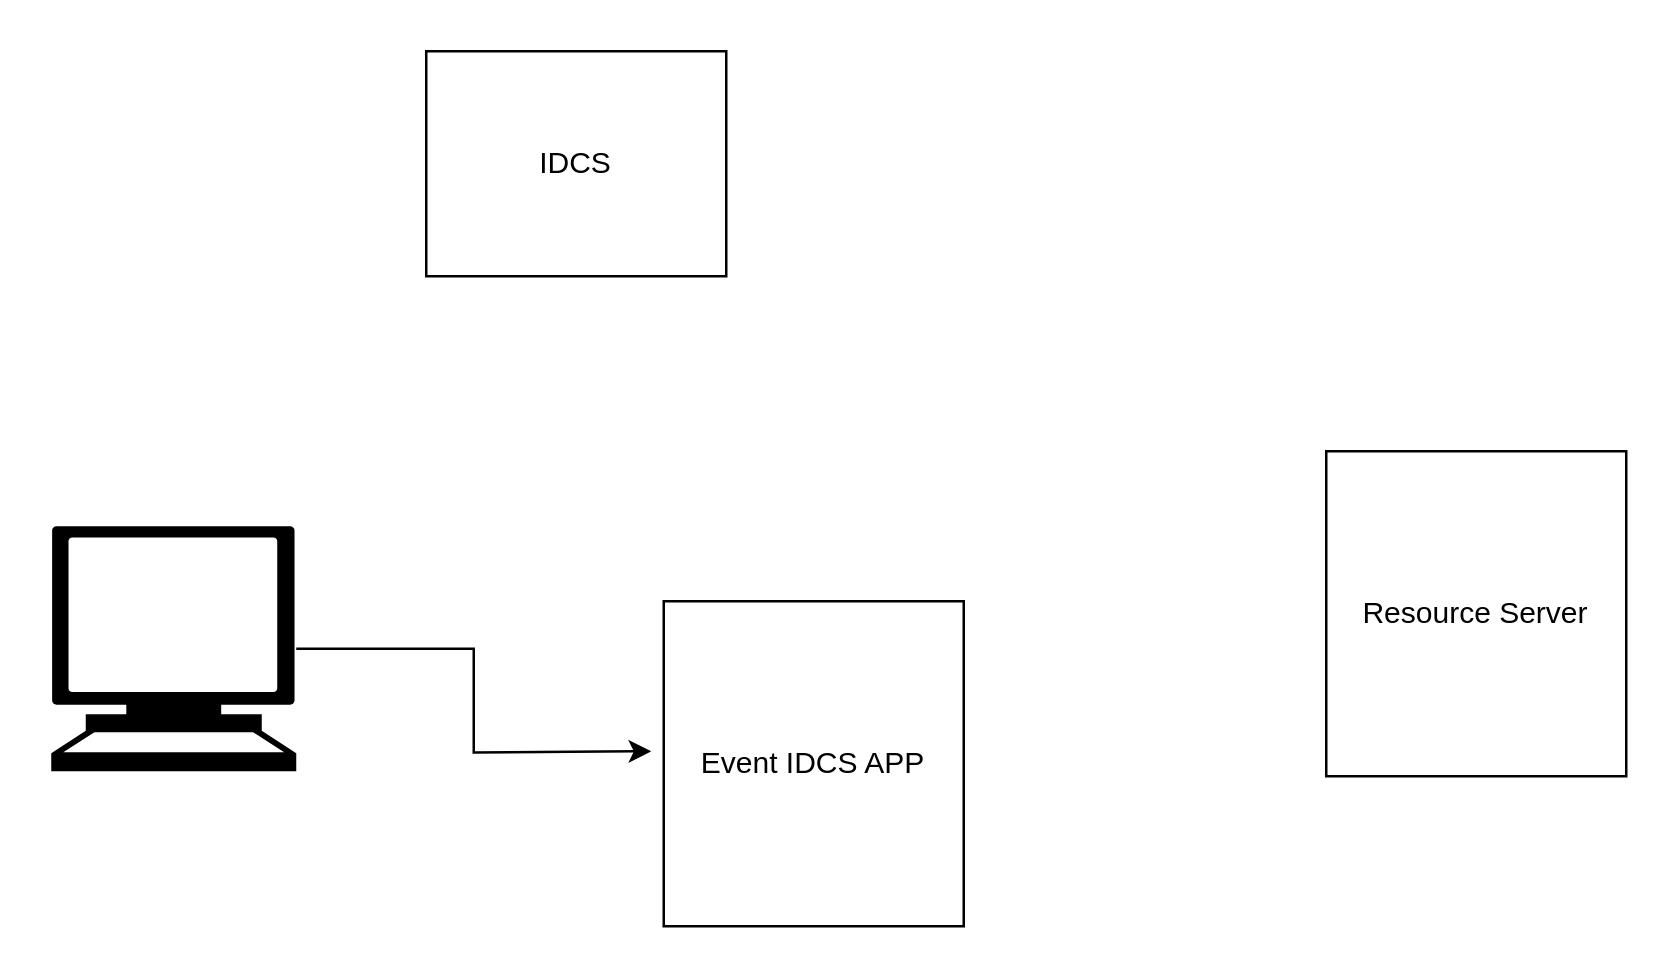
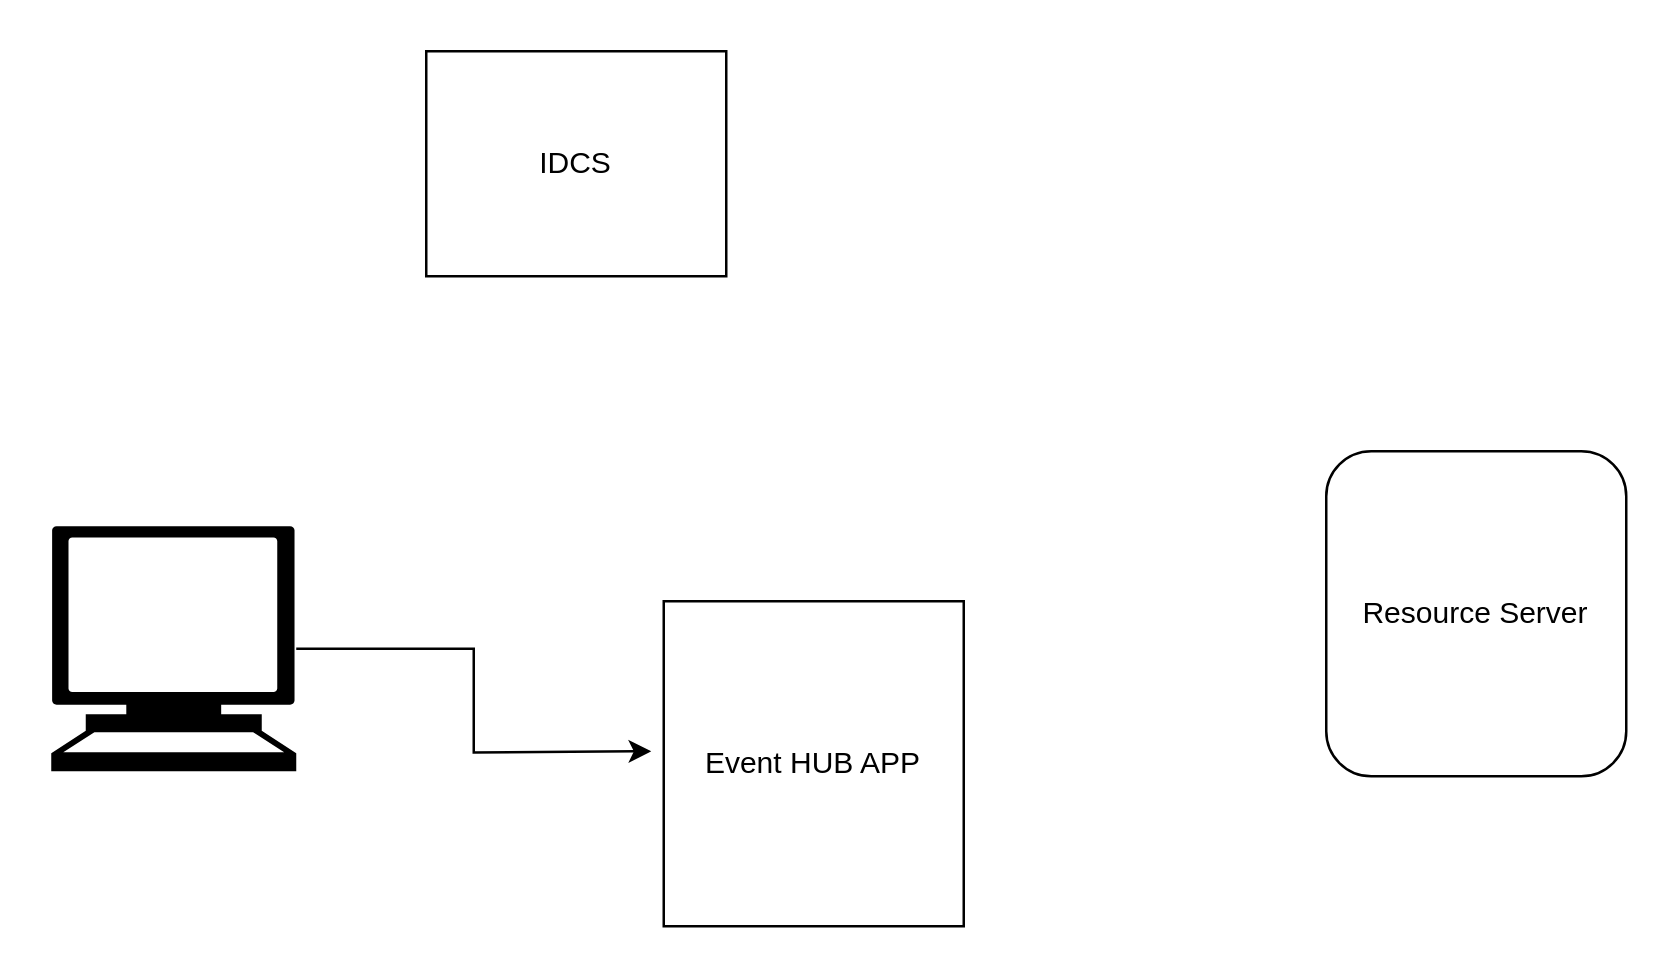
- <mxCell id="5" value="Resource Server " style="rounded=0;whiteSpace=wrap;html=1;" vertex="1" parent="1"><mxGeometry x="530" y="180" width="120" height="130" as="geometry" /></mxCell>
+ <mxCell id="5" value="Resource Server " style="whiteSpace=wrap;html=1;rounded=1;" vertex="1" parent="1"><mxGeometry x="530" y="180" width="120" height="130" as="geometry" /></mxCell>
- <mxCell id="4" value="Event IDCS APP " style="rounded=0;whiteSpace=wrap;html=1;" vertex="1" parent="1"><mxGeometry x="265" y="240" width="120" height="130" as="geometry" /></mxCell>
+ <mxCell id="4" value="Event HUB APP " style="rounded=0;whiteSpace=wrap;html=1;" vertex="1" parent="1"><mxGeometry x="265" y="240" width="120" height="130" as="geometry" /></mxCell>
